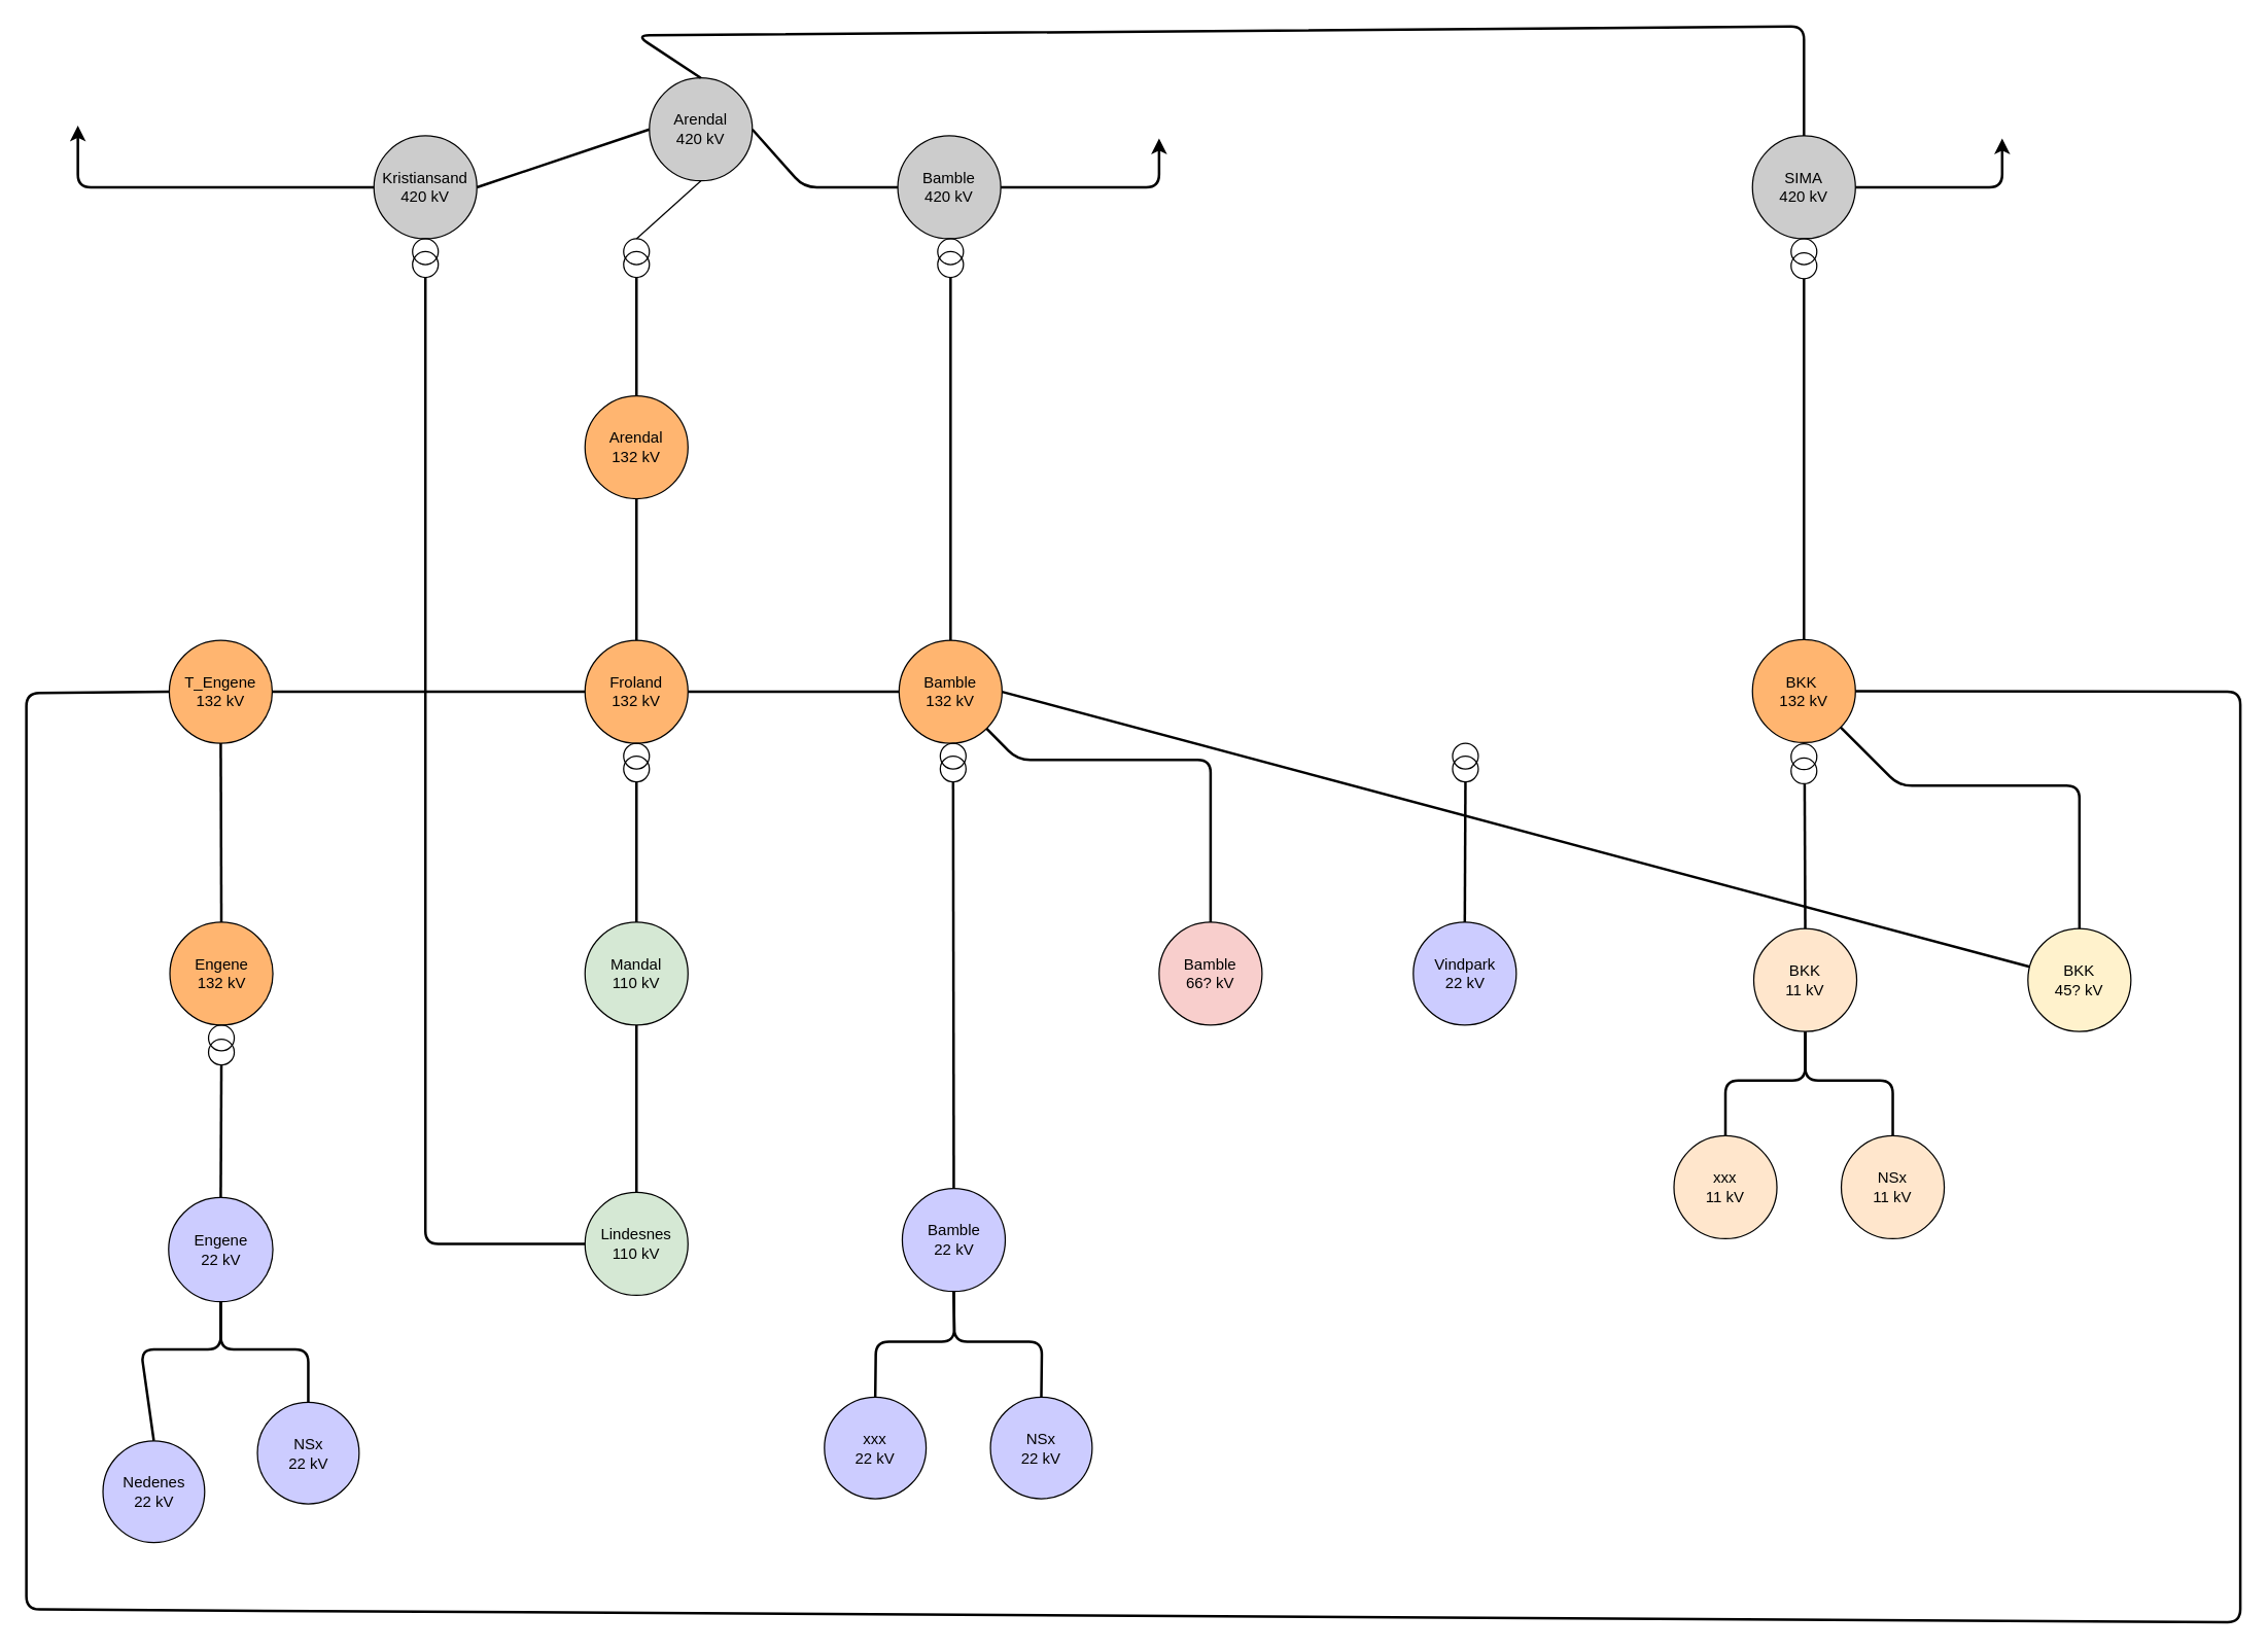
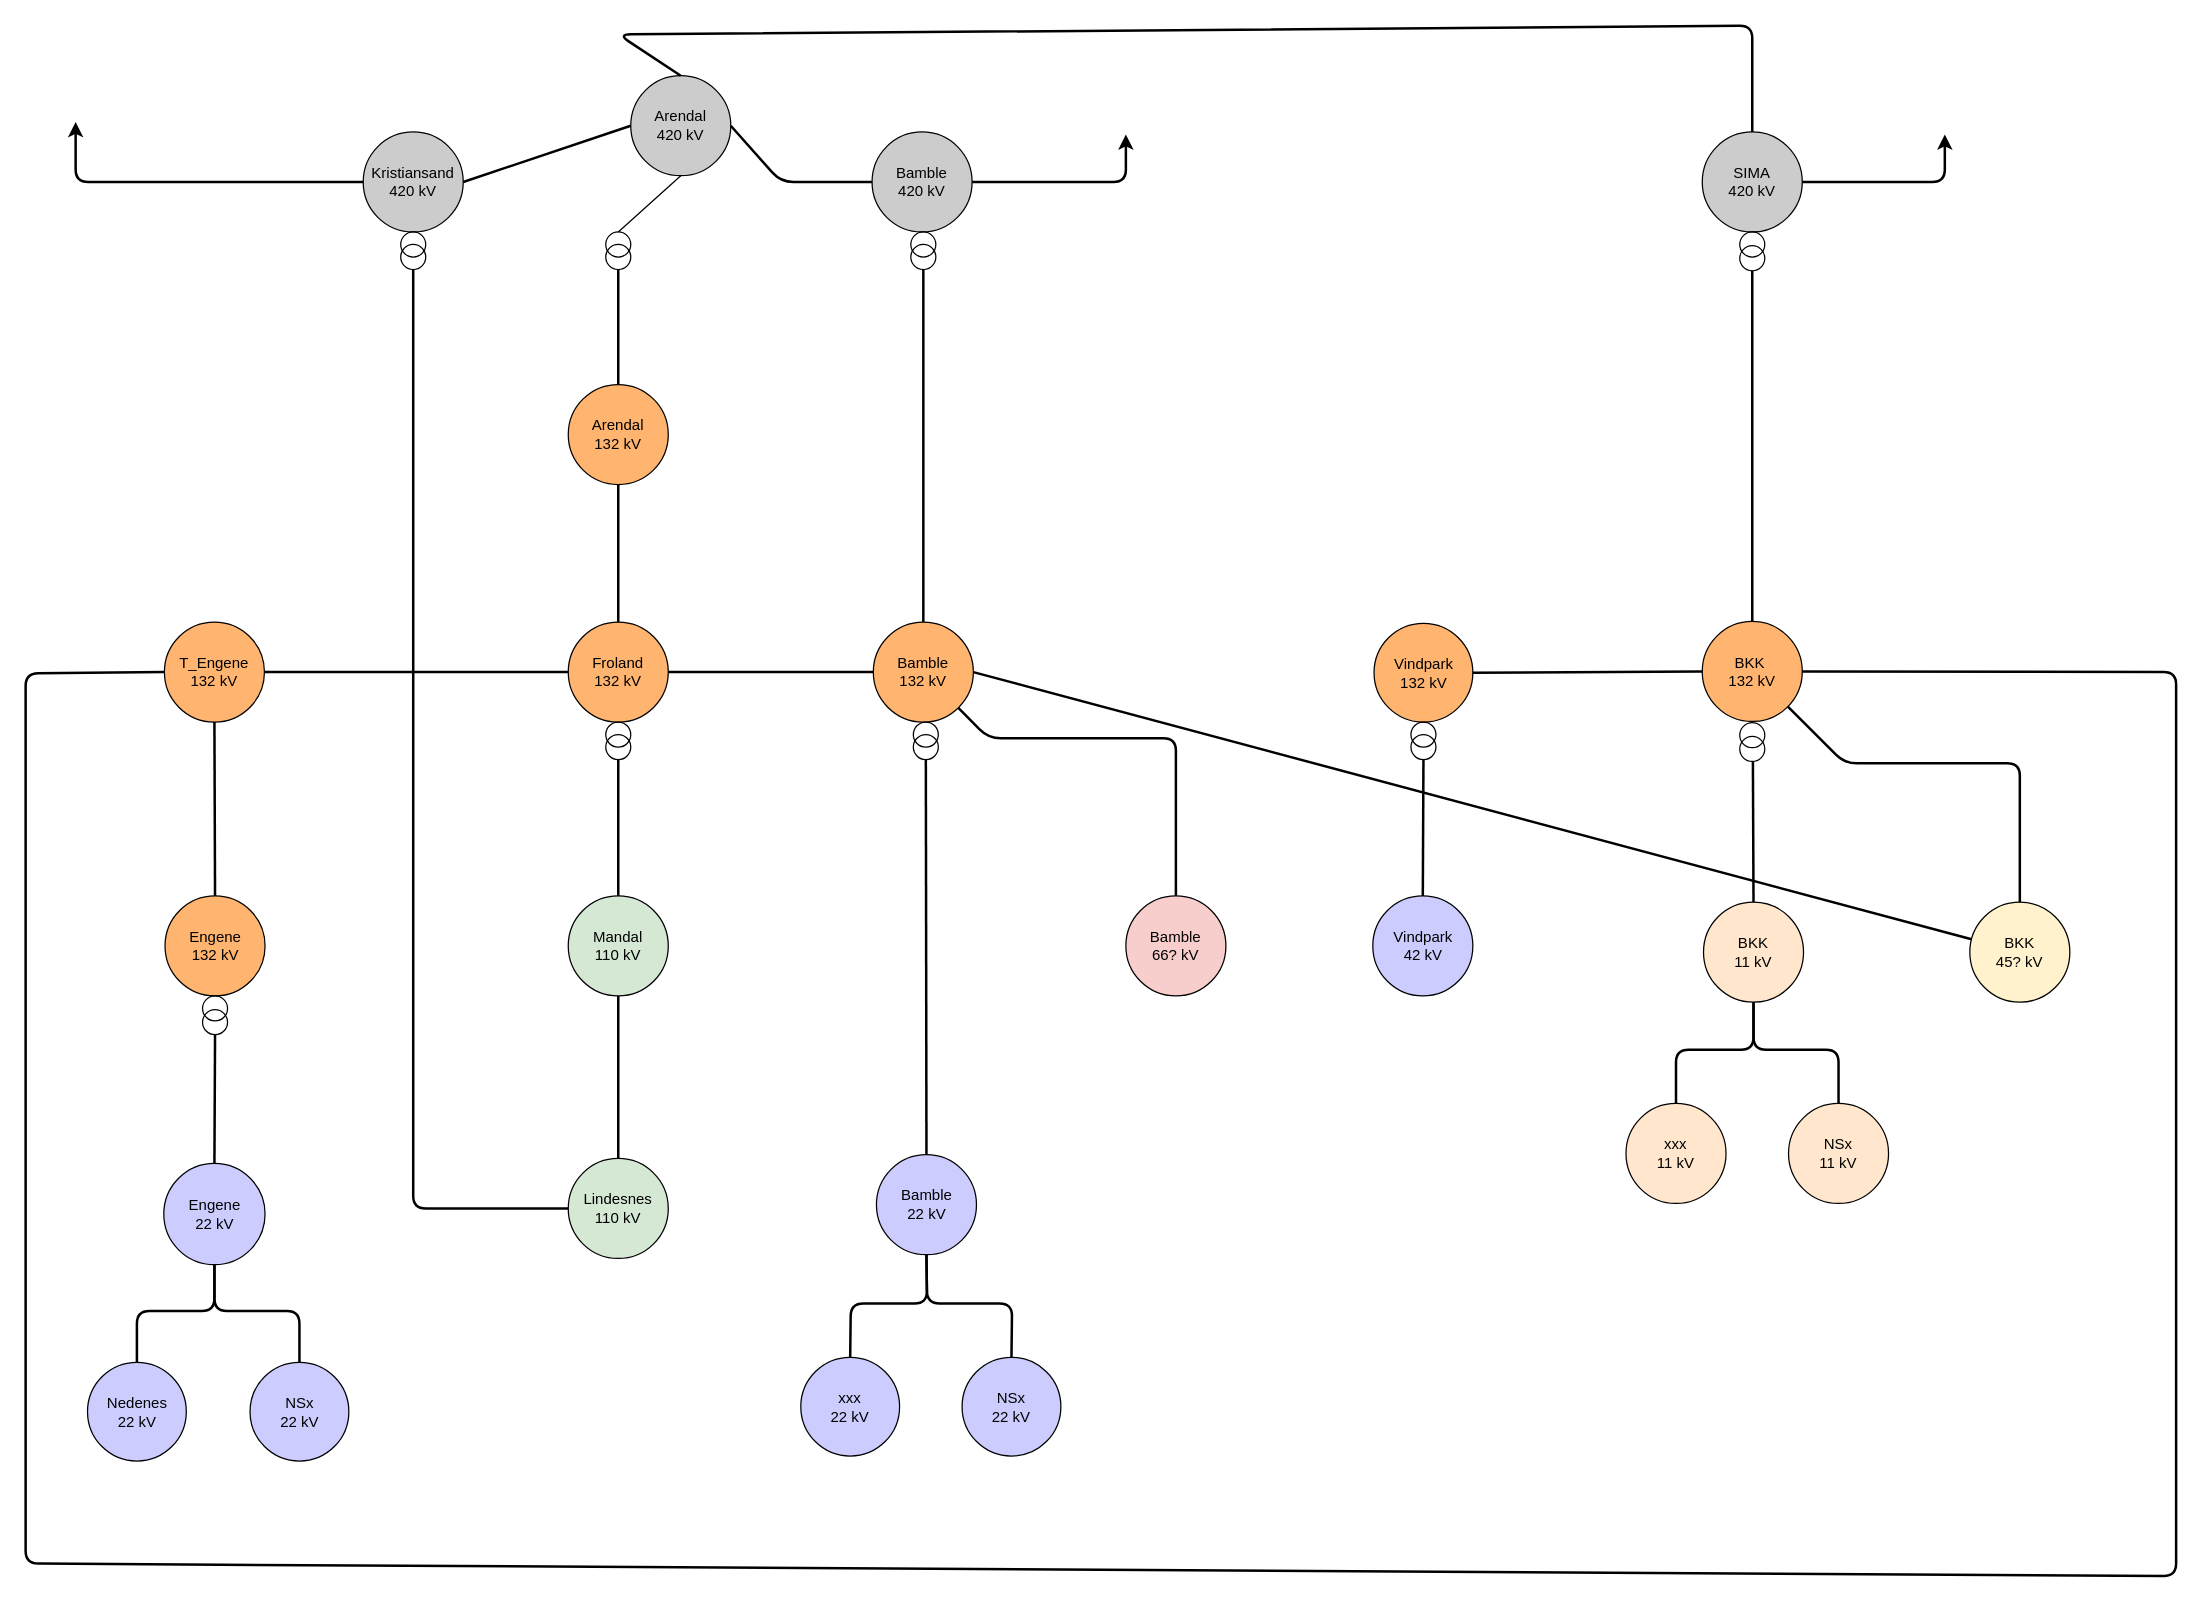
+ <mxCell id="39" value="" style="endArrow=none;html=1;rounded=0;exitX=1;exitY=0.5;exitDx=0;exitDy=0;entryX=0;entryY=0.5;entryDx=0;entryDy=0;strokeWidth=2;" edge="1" parent="1" source="25" target="13"><mxGeometry width="50" height="50" relative="1" as="geometry"><mxPoint x="1066.5" y="550.5" as="sourcePoint" /><mxPoint x="1362" y="551.5" as="targetPoint" /><Array as="points" /></mxGeometry></mxCell>
+ <mxCell id="25" value="Vindpark&lt;br&gt;132 kV" style="ellipse;whiteSpace=wrap;html=1;aspect=fixed;fillColor=#FFB570;" vertex="1" parent="1"><mxGeometry x="1098.5" y="498" width="79" height="79" as="geometry" /></mxCell>
- <mxCell id="29" value="Vindpark&lt;br&gt;22 kV" style="ellipse;whiteSpace=wrap;html=1;aspect=fixed;fillColor=#CCCCFF;" vertex="1" parent="1"><mxGeometry x="1097.5" y="716" width="80" height="80" as="geometry" /></mxCell>
+ <mxCell id="29" value="Vindpark&lt;br&gt;42 kV" style="ellipse;whiteSpace=wrap;html=1;aspect=fixed;fillColor=#CCCCFF;" vertex="1" parent="1"><mxGeometry x="1097.5" y="716" width="80" height="80" as="geometry" /></mxCell>
- <mxCell id="10" value="Nedenes&lt;br&gt;22 kV" style="ellipse;whiteSpace=wrap;html=1;aspect=fixed;fillColor=#CCCCFF;" vertex="1" parent="1"><mxGeometry x="79.5" y="1119" width="79" height="79" as="geometry" /></mxCell>
+ <mxCell id="10" value="Nedenes&lt;br&gt;22 kV" style="ellipse;whiteSpace=wrap;html=1;aspect=fixed;fillColor=#CCCCFF;" vertex="1" parent="1"><mxGeometry x="69.5" y="1089" width="79" height="79" as="geometry" /></mxCell>
